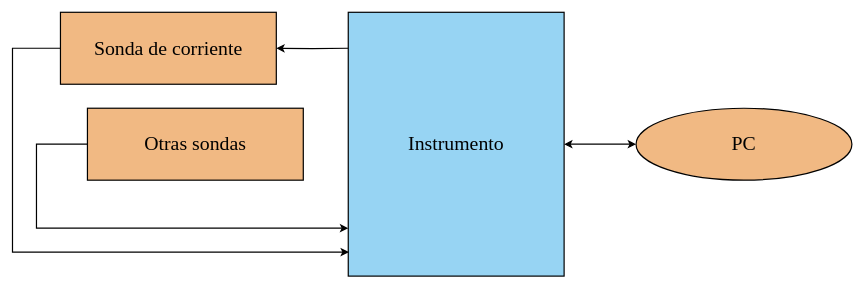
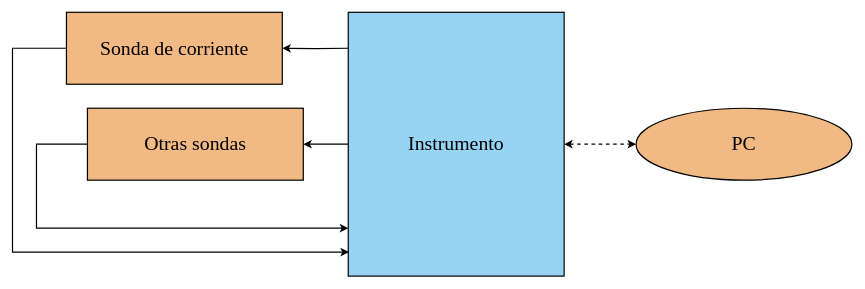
- <mxCell id="7" value="Sonda de corriente" style="whiteSpace=wrap;fontSize=33;glass=0;strokeWidth=2;shadow=0;fontStyle=0;html=1;fontFamily=CMU Serif;fillColor=#eda661c7;" parent="1" vertex="1"><mxGeometry x="100" y="20" width="360" height="120" as="geometry" /></mxCell>
+ <mxCell id="7" value="Sonda de corriente" style="whiteSpace=wrap;fontSize=33;glass=0;strokeWidth=2;shadow=0;fontStyle=0;html=1;fontFamily=CMU Serif;fillColor=#eda661c7;" parent="1" vertex="1"><mxGeometry x="110" y="20" width="360" height="120" as="geometry" /></mxCell>
+ <mxCell id="4" style="edgeStyle=orthogonalEdgeStyle;rounded=0;orthogonalLoop=1;jettySize=auto;html=1;entryX=1;entryY=0.5;entryDx=0;entryDy=0;strokeWidth=2;endSize=8;startSize=8;" parent="1" source="5" target="10" edge="1"><mxGeometry relative="1" as="geometry" /></mxCell>
- <mxCell id="2" style="edgeStyle=orthogonalEdgeStyle;rounded=0;orthogonalLoop=1;jettySize=auto;html=1;entryX=0;entryY=0.5;entryDx=0;entryDy=0;startArrow=classic;startFill=1;strokeWidth=2;endSize=8;startSize=8;" parent="1" source="5" target="8" edge="1"><mxGeometry relative="1" as="geometry" /></mxCell>
+ <mxCell id="2" style="edgeStyle=orthogonalEdgeStyle;rounded=0;orthogonalLoop=1;jettySize=auto;html=1;entryX=0;entryY=0.5;entryDx=0;entryDy=0;startArrow=classic;startFill=1;strokeWidth=2;endSize=8;startSize=8;dashed=1;" parent="1" source="5" target="8" edge="1"><mxGeometry relative="1" as="geometry" /></mxCell>
